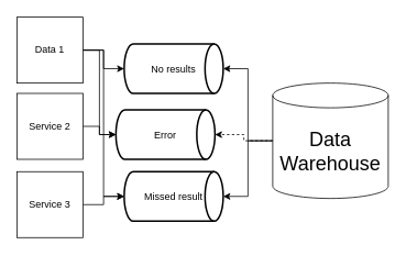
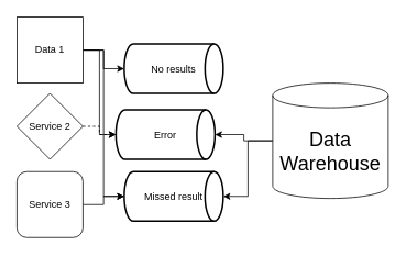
- <mxCell id="13" style="edgeStyle=orthogonalEdgeStyle;rounded=0;orthogonalLoop=1;jettySize=auto;html=1;exitX=0;exitY=0.5;exitDx=0;exitDy=0;exitPerimeter=0;entryX=1;entryY=0.5;entryDx=0;entryDy=0;entryPerimeter=0;" edge="1" parent="1" source="16" target="12"><mxGeometry relative="1" as="geometry" /></mxCell>
- <mxCell id="7" value="Service 2" style="whiteSpace=wrap;html=1;aspect=fixed;" vertex="1" parent="1"><mxGeometry x="20" y="112.5" width="80" height="80" as="geometry" /></mxCell>
+ <mxCell id="7" value="Service 2" style="rhombus;whiteSpace=wrap;html=1;aspect=fixed;" vertex="1" parent="1"><mxGeometry x="20" y="112.5" width="80" height="80" as="geometry" /></mxCell>
- <mxCell id="6" style="edgeStyle=orthogonalEdgeStyle;rounded=0;orthogonalLoop=1;jettySize=auto;html=1;" edge="1" parent="1" source="7" target="11"><mxGeometry relative="1" as="geometry" /></mxCell>
+ <mxCell id="6" style="edgeStyle=orthogonalEdgeStyle;rounded=0;orthogonalLoop=1;jettySize=auto;html=1;dashed=1;" edge="1" parent="1" source="7" target="11"><mxGeometry relative="1" as="geometry" /></mxCell>
- <mxCell id="15" style="edgeStyle=orthogonalEdgeStyle;rounded=0;orthogonalLoop=1;jettySize=auto;html=1;entryX=1;entryY=0.5;entryDx=0;entryDy=0;entryPerimeter=0;dashed=1;" edge="1" parent="1" source="16" target="11"><mxGeometry relative="1" as="geometry" /></mxCell>
+ <mxCell id="15" style="edgeStyle=orthogonalEdgeStyle;rounded=0;orthogonalLoop=1;jettySize=auto;html=1;entryX=1;entryY=0.5;entryDx=0;entryDy=0;entryPerimeter=0;" edge="1" parent="1" source="16" target="11"><mxGeometry relative="1" as="geometry" /></mxCell>
- <mxCell id="9" value="Service 3" style="whiteSpace=wrap;html=1;aspect=fixed;" vertex="1" parent="1"><mxGeometry x="20" y="207.5" width="80" height="80" as="geometry" /></mxCell>
+ <mxCell id="9" value="Service 3" style="whiteSpace=wrap;html=1;aspect=fixed;rounded=1;" vertex="1" parent="1"><mxGeometry x="20" y="207.5" width="80" height="80" as="geometry" /></mxCell>
